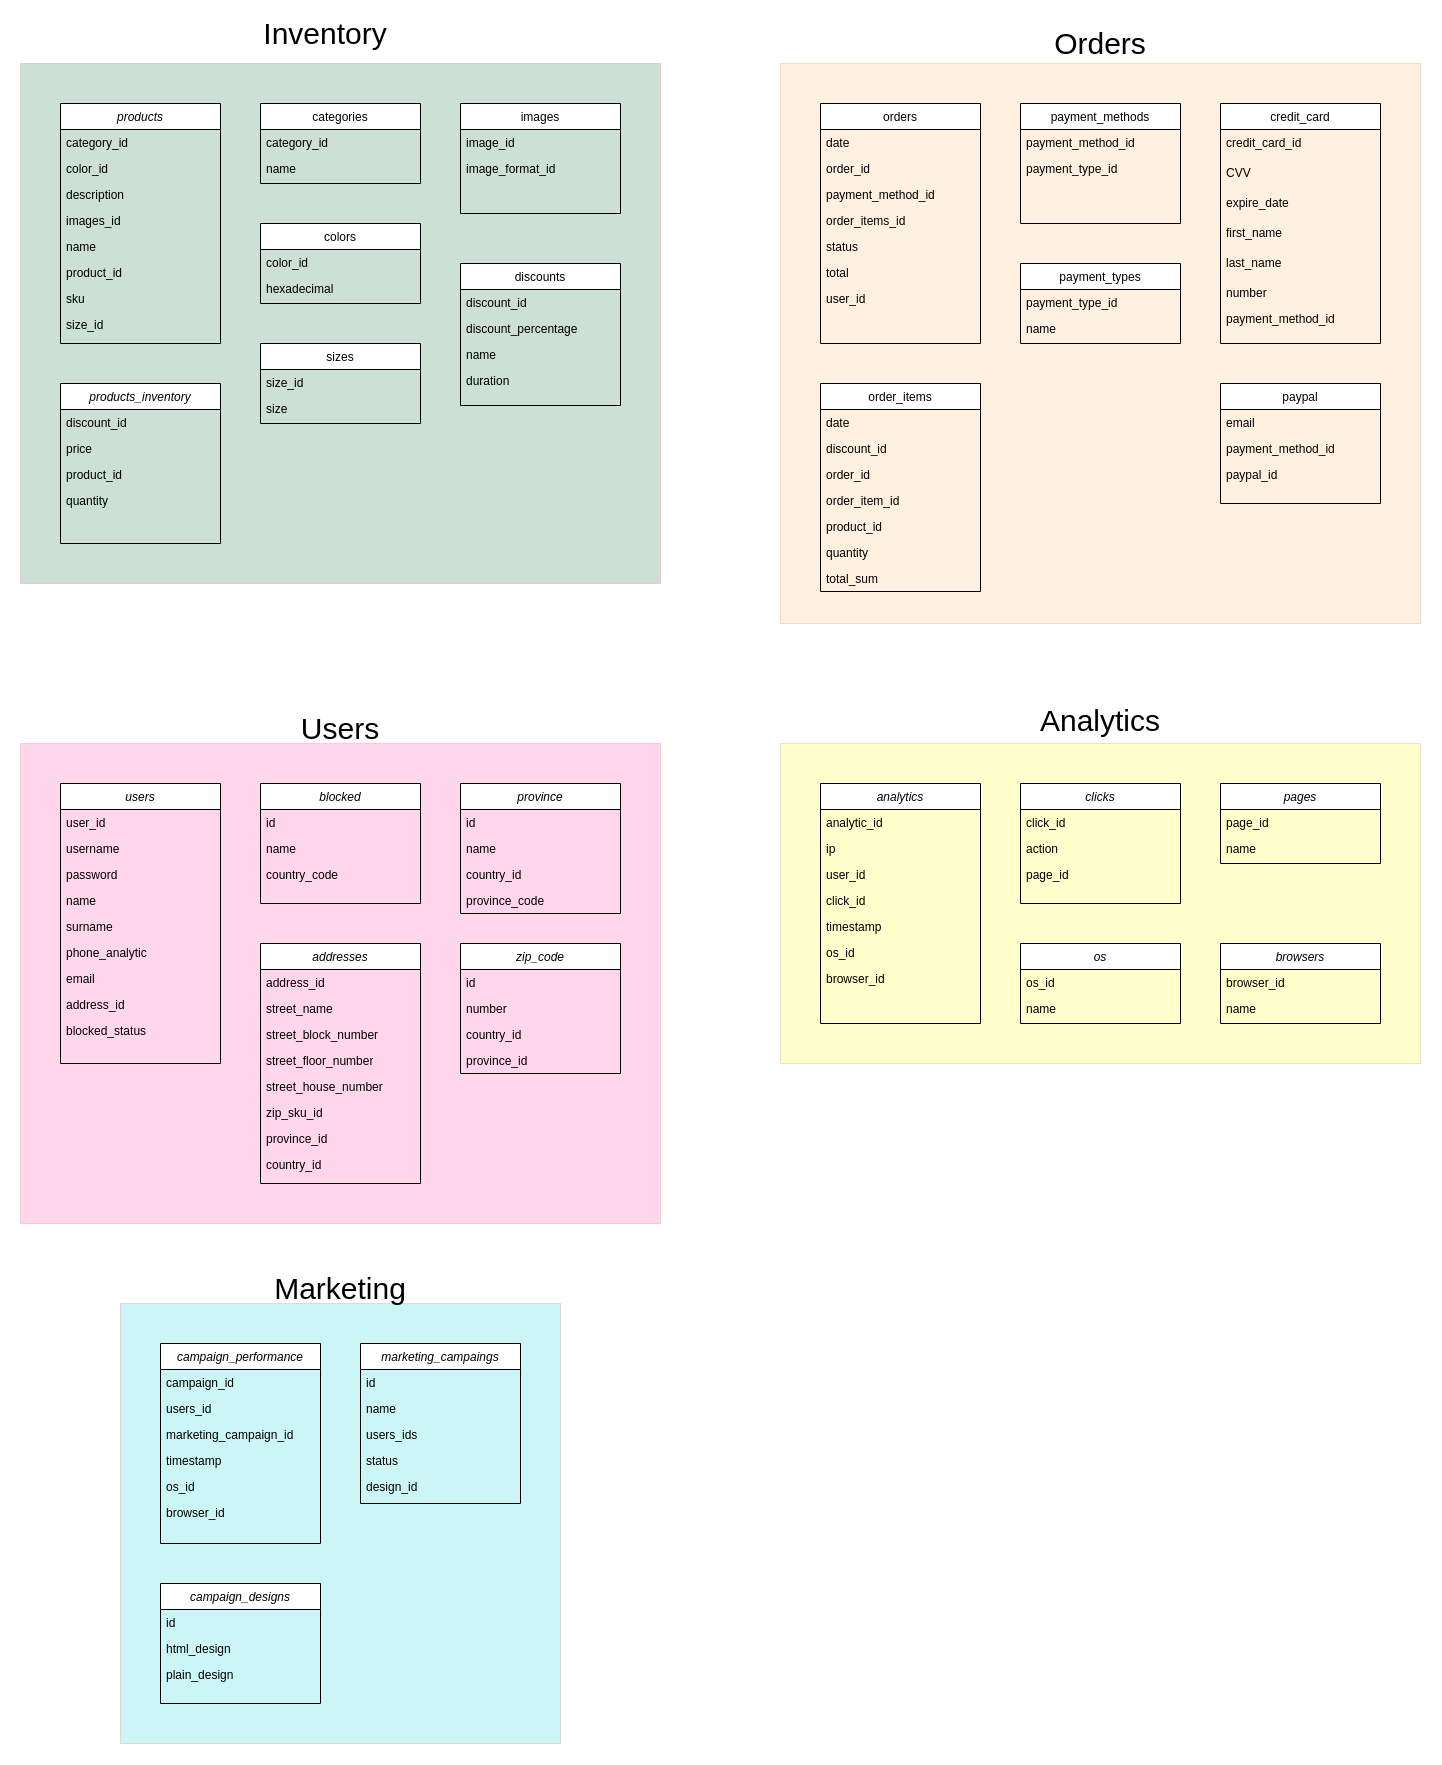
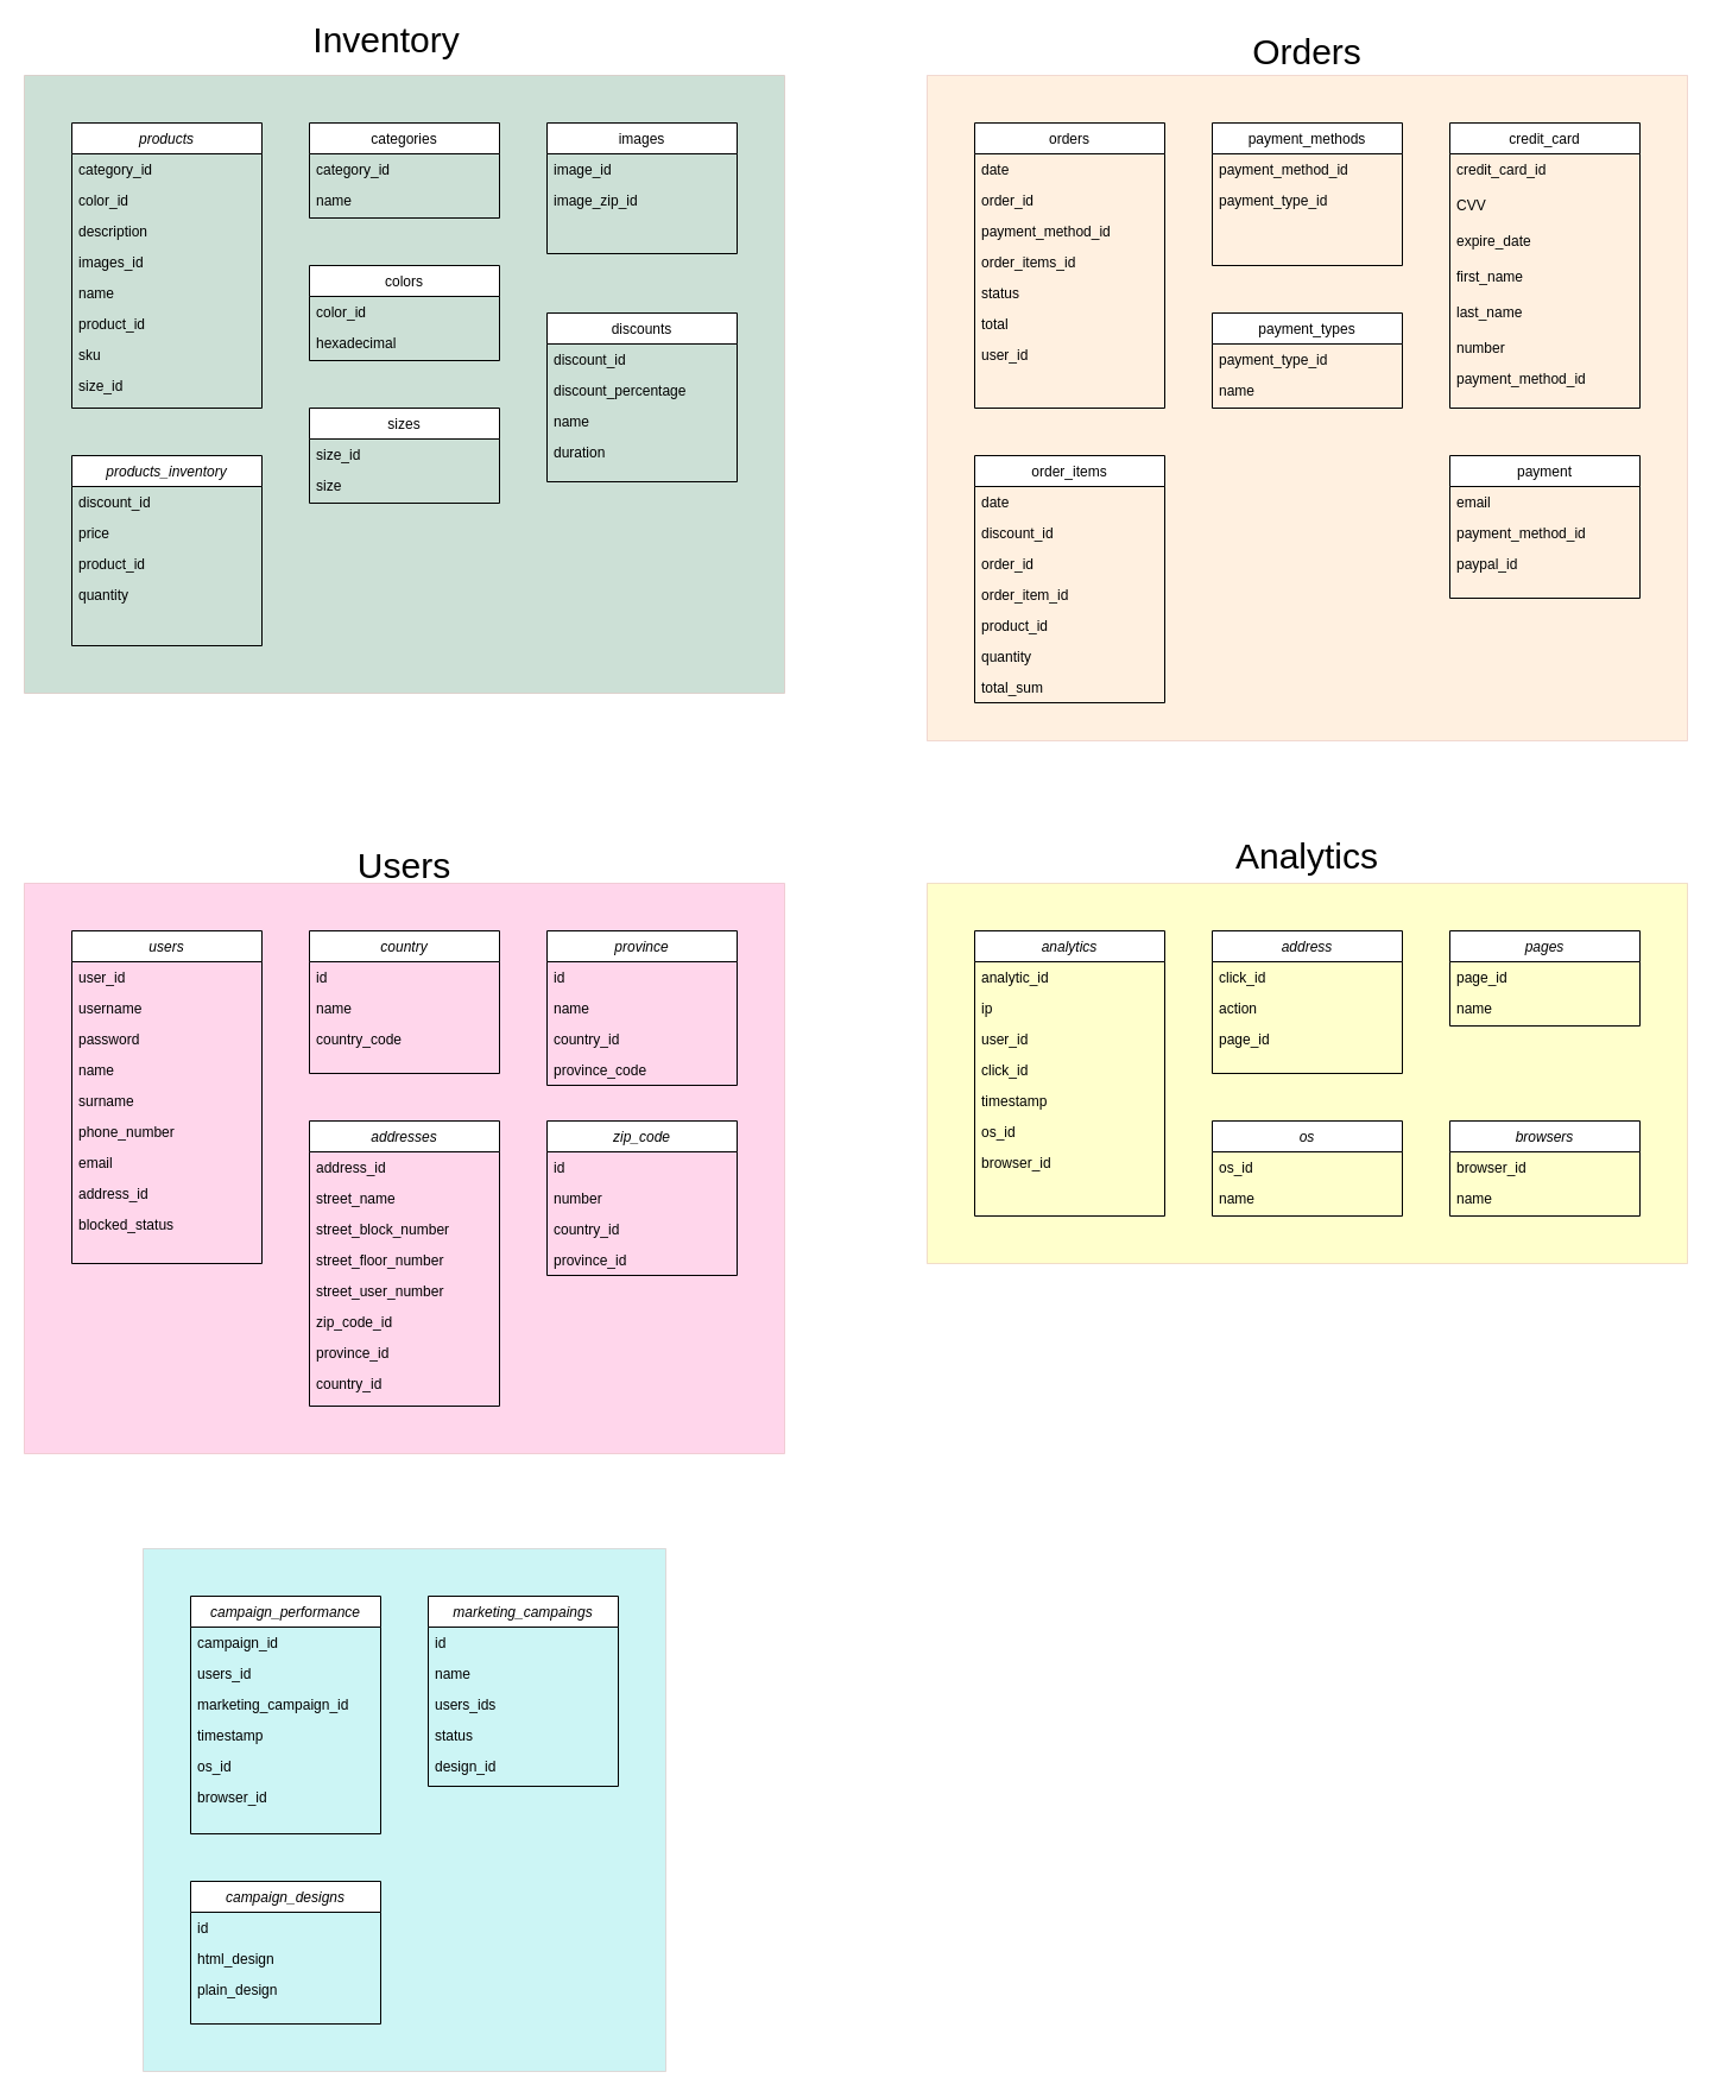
- <mxCell id="63" value="image_format_id" style="text;align=left;verticalAlign=top;spacingLeft=4;spacingRight=4;overflow=hidden;rotatable=0;points=[[0,0.5],[1,0.5]];portConstraint=eastwest;rounded=0;shadow=0;html=0;" vertex="1" parent="61"><mxGeometry y="52" width="160" height="58" as="geometry" /></mxCell>
+ <mxCell id="63" value="image_zip_id" style="text;align=left;verticalAlign=top;spacingLeft=4;spacingRight=4;overflow=hidden;rotatable=0;points=[[0,0.5],[1,0.5]];portConstraint=eastwest;rounded=0;shadow=0;html=0;" vertex="1" parent="61"><mxGeometry y="52" width="160" height="58" as="geometry" /></mxCell>
- <mxCell id="30" value="paypal" style="swimlane;fontStyle=0;align=center;verticalAlign=top;childLayout=stackLayout;horizontal=1;startSize=26;horizontalStack=0;resizeParent=1;resizeLast=0;collapsible=1;marginBottom=0;rounded=0;shadow=0;strokeWidth=1;movable=1;resizable=1;rotatable=1;deletable=1;editable=1;locked=0;connectable=1;" vertex="1" parent="2"><mxGeometry x="440" y="320" width="160" height="120" as="geometry"><mxRectangle x="550" y="140" width="160" height="26" as="alternateBounds" /></mxGeometry></mxCell>
+ <mxCell id="30" value="payment" style="swimlane;fontStyle=0;align=center;verticalAlign=top;childLayout=stackLayout;horizontal=1;startSize=26;horizontalStack=0;resizeParent=1;resizeLast=0;collapsible=1;marginBottom=0;rounded=0;shadow=0;strokeWidth=1;movable=1;resizable=1;rotatable=1;deletable=1;editable=1;locked=0;connectable=1;" vertex="1" parent="2"><mxGeometry x="440" y="320" width="160" height="120" as="geometry"><mxRectangle x="550" y="140" width="160" height="26" as="alternateBounds" /></mxGeometry></mxCell>
- <mxCell id="111" value="blocked" style="swimlane;fontStyle=2;align=center;verticalAlign=top;childLayout=stackLayout;horizontal=1;startSize=26;horizontalStack=0;resizeParent=1;resizeLast=0;collapsible=1;marginBottom=0;rounded=0;shadow=0;strokeWidth=1;movable=1;resizable=1;rotatable=1;deletable=1;editable=1;locked=0;connectable=1;" parent="91" vertex="1"><mxGeometry x="240" y="40" width="160" height="120" as="geometry"><mxRectangle x="230" y="140" width="160" height="26" as="alternateBounds" /></mxGeometry></mxCell>
+ <mxCell id="111" value="country" style="swimlane;fontStyle=2;align=center;verticalAlign=top;childLayout=stackLayout;horizontal=1;startSize=26;horizontalStack=0;resizeParent=1;resizeLast=0;collapsible=1;marginBottom=0;rounded=0;shadow=0;strokeWidth=1;movable=1;resizable=1;rotatable=1;deletable=1;editable=1;locked=0;connectable=1;" parent="91" vertex="1"><mxGeometry x="240" y="40" width="160" height="120" as="geometry"><mxRectangle x="230" y="140" width="160" height="26" as="alternateBounds" /></mxGeometry></mxCell>
- <mxCell id="81" value="clicks" style="swimlane;fontStyle=2;align=center;verticalAlign=top;childLayout=stackLayout;horizontal=1;startSize=26;horizontalStack=0;resizeParent=1;resizeLast=0;collapsible=1;marginBottom=0;rounded=0;shadow=0;strokeWidth=1;movable=1;resizable=1;rotatable=1;deletable=1;editable=1;locked=0;connectable=1;" parent="69" vertex="1"><mxGeometry x="240" y="40" width="160" height="120" as="geometry"><mxRectangle x="230" y="140" width="160" height="26" as="alternateBounds" /></mxGeometry></mxCell>
+ <mxCell id="81" value="address" style="swimlane;fontStyle=2;align=center;verticalAlign=top;childLayout=stackLayout;horizontal=1;startSize=26;horizontalStack=0;resizeParent=1;resizeLast=0;collapsible=1;marginBottom=0;rounded=0;shadow=0;strokeWidth=1;movable=1;resizable=1;rotatable=1;deletable=1;editable=1;locked=0;connectable=1;" parent="69" vertex="1"><mxGeometry x="240" y="40" width="160" height="120" as="geometry"><mxRectangle x="230" y="140" width="160" height="26" as="alternateBounds" /></mxGeometry></mxCell>
- <mxCell id="98" value="phone_analytic" style="text;align=left;verticalAlign=top;spacingLeft=4;spacingRight=4;overflow=hidden;rotatable=0;points=[[0,0.5],[1,0.5]];portConstraint=eastwest;rounded=0;shadow=0;html=0;" parent="92" vertex="1"><mxGeometry y="156" width="160" height="26" as="geometry" /></mxCell>
+ <mxCell id="98" value="phone_number" style="text;align=left;verticalAlign=top;spacingLeft=4;spacingRight=4;overflow=hidden;rotatable=0;points=[[0,0.5],[1,0.5]];portConstraint=eastwest;rounded=0;shadow=0;html=0;" parent="92" vertex="1"><mxGeometry y="156" width="160" height="26" as="geometry" /></mxCell>
- <mxCell id="107" value="street_house_number" style="text;align=left;verticalAlign=top;spacingLeft=4;spacingRight=4;overflow=hidden;rotatable=0;points=[[0,0.5],[1,0.5]];portConstraint=eastwest;rounded=0;shadow=0;html=0;" parent="102" vertex="1"><mxGeometry y="130" width="160" height="26" as="geometry" /></mxCell>
+ <mxCell id="107" value="street_user_number" style="text;align=left;verticalAlign=top;spacingLeft=4;spacingRight=4;overflow=hidden;rotatable=0;points=[[0,0.5],[1,0.5]];portConstraint=eastwest;rounded=0;shadow=0;html=0;" parent="102" vertex="1"><mxGeometry y="130" width="160" height="26" as="geometry" /></mxCell>
- <mxCell id="108" value="zip_sku_id" style="text;align=left;verticalAlign=top;spacingLeft=4;spacingRight=4;overflow=hidden;rotatable=0;points=[[0,0.5],[1,0.5]];portConstraint=eastwest;rounded=0;shadow=0;html=0;" parent="102" vertex="1"><mxGeometry y="156" width="160" height="26" as="geometry" /></mxCell>
+ <mxCell id="108" value="zip_code_id" style="text;align=left;verticalAlign=top;spacingLeft=4;spacingRight=4;overflow=hidden;rotatable=0;points=[[0,0.5],[1,0.5]];portConstraint=eastwest;rounded=0;shadow=0;html=0;" parent="102" vertex="1"><mxGeometry y="156" width="160" height="26" as="geometry" /></mxCell>
- <mxCell id="146" value="&lt;font style=&quot;font-size: 30px;&quot;&gt;Marketing&lt;/font&gt;" style="text;html=1;strokeColor=none;fillColor=none;align=center;verticalAlign=middle;whiteSpace=wrap;rounded=0;" parent="1" vertex="1"><mxGeometry x="265" y="1273" width="150" height="30" as="geometry" /></mxCell>
